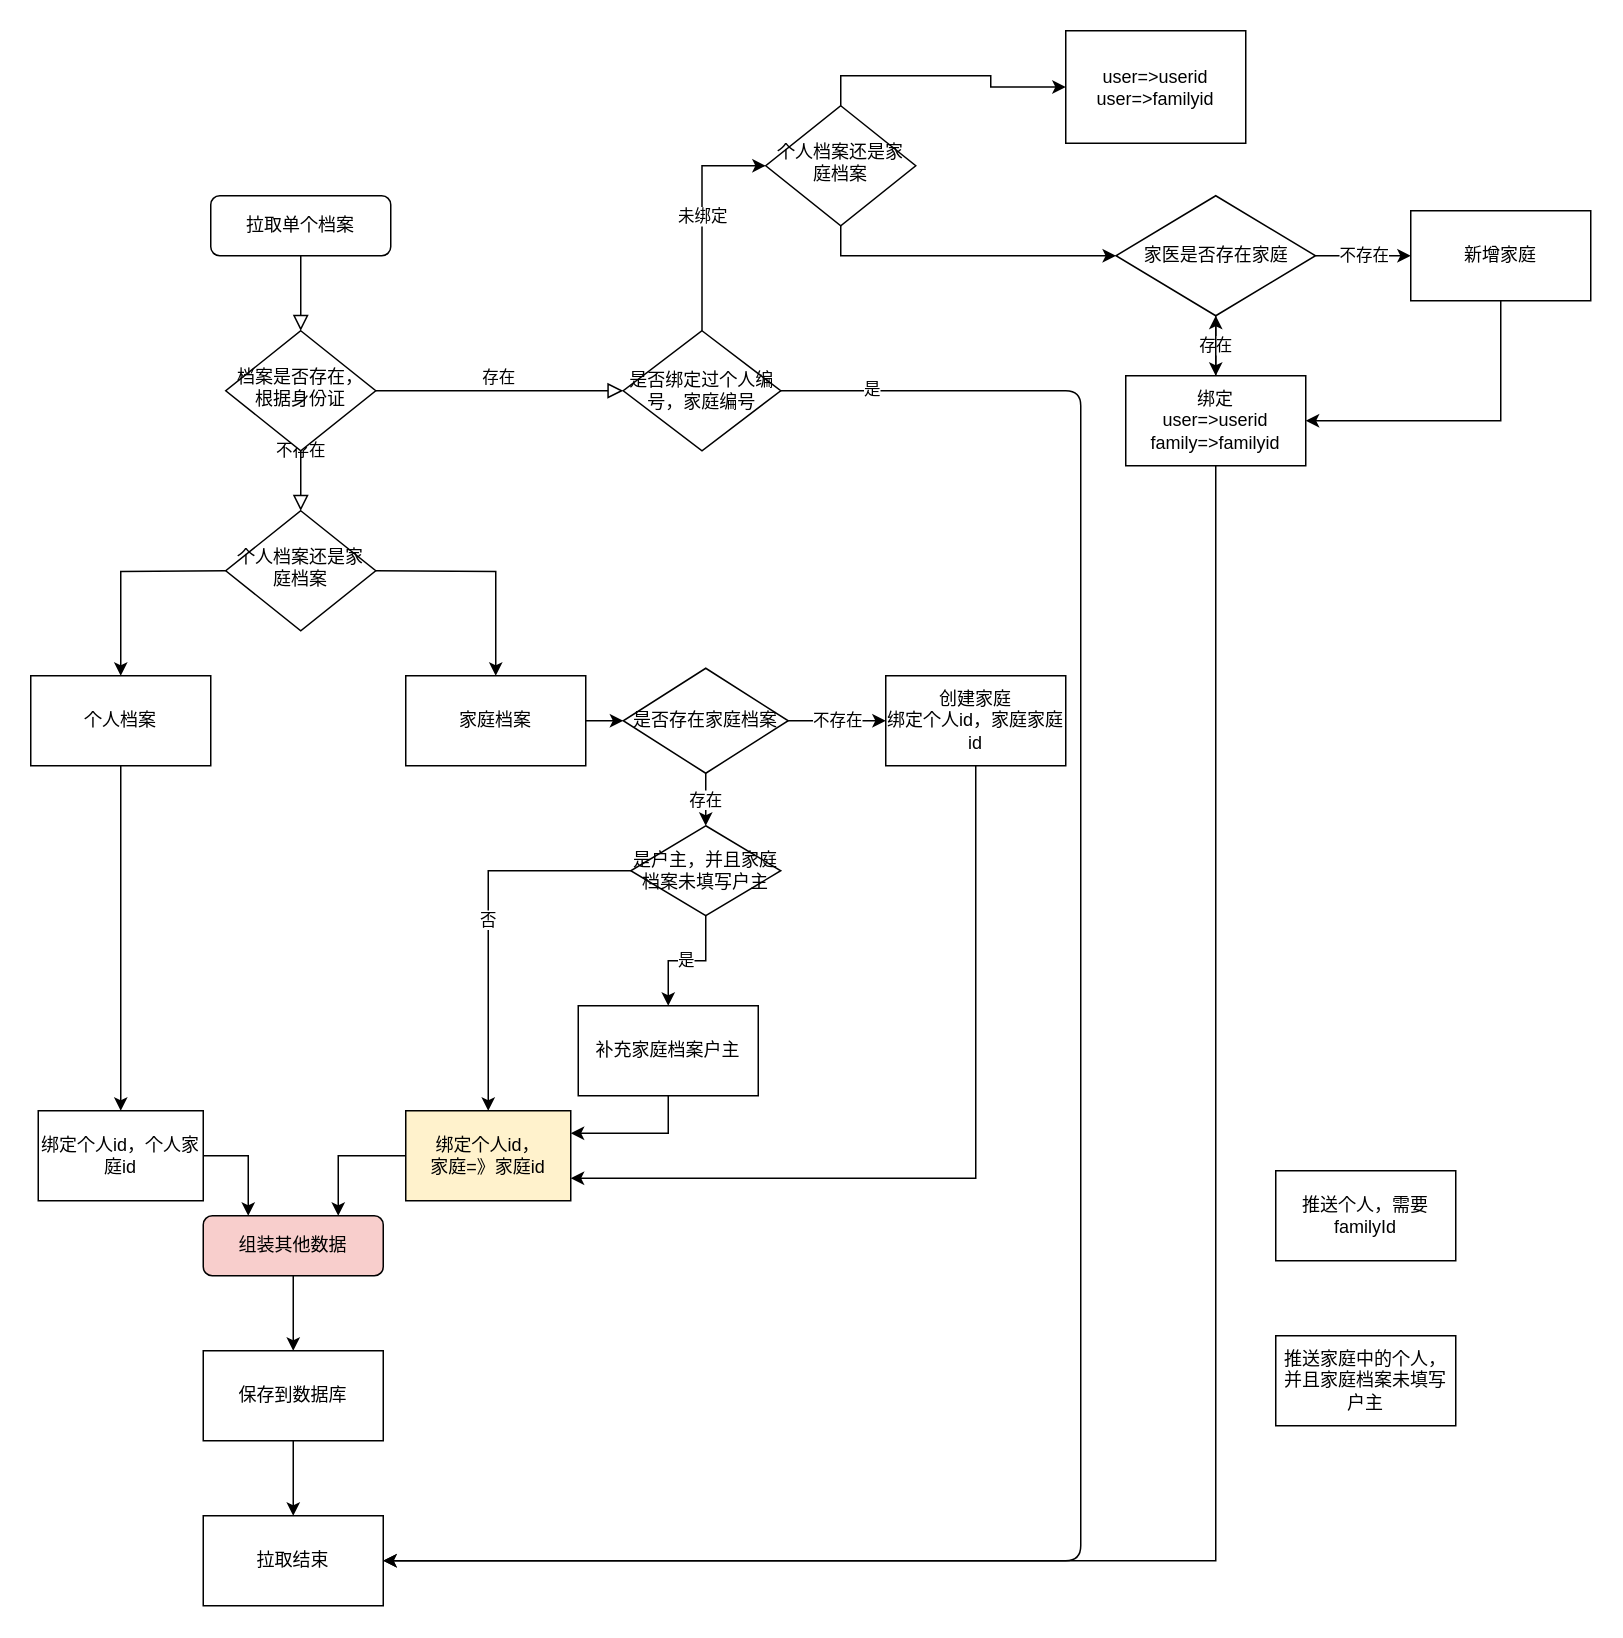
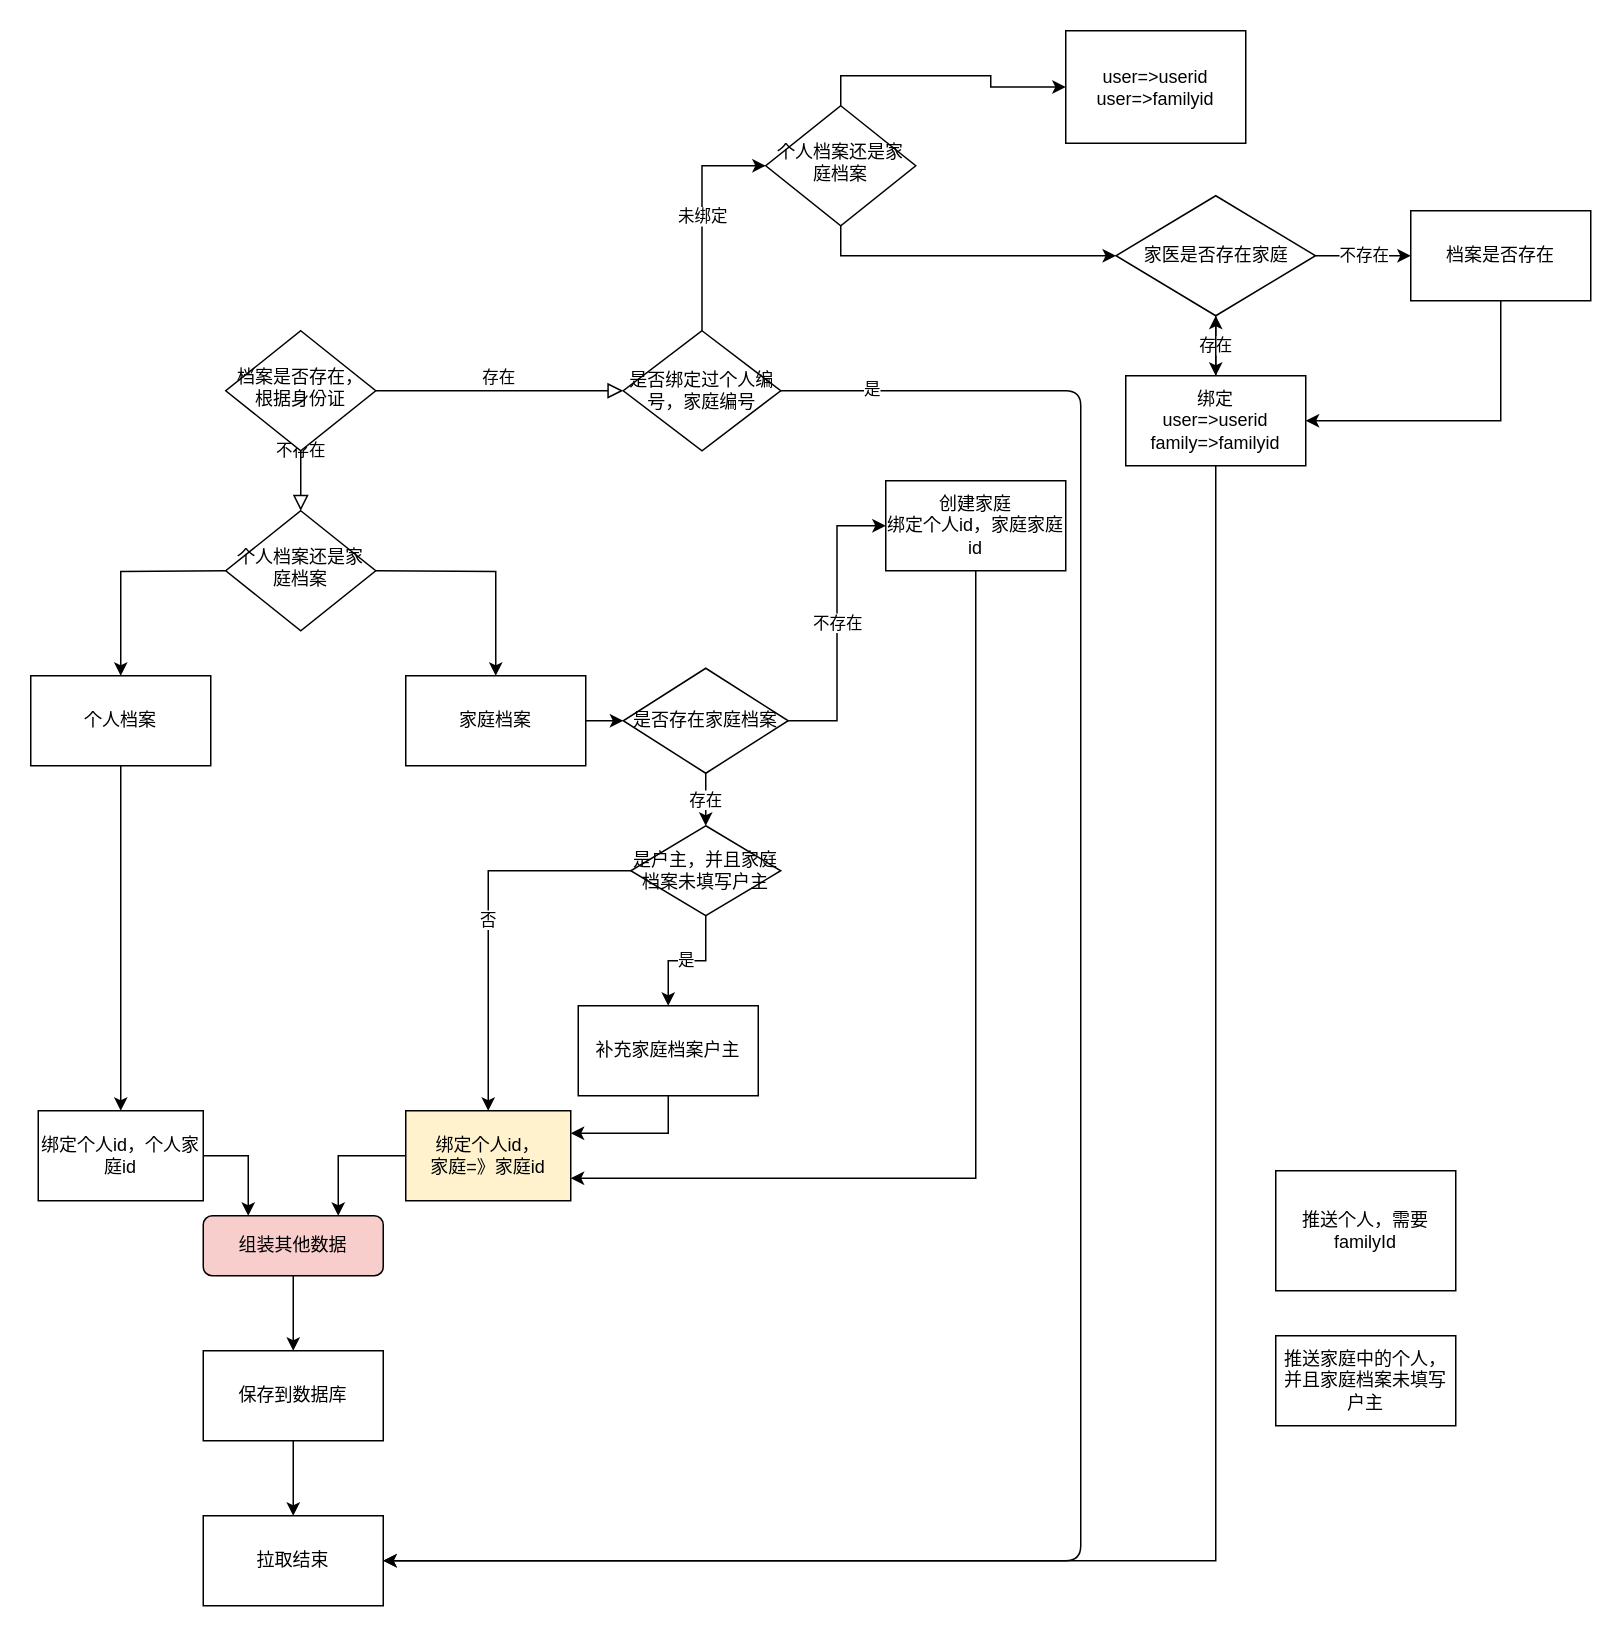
- <mxCell id="3" value="拉取单个档案" style="rounded=1;whiteSpace=wrap;html=1;fontSize=12;glass=0;strokeWidth=1;shadow=0;" parent="1" vertex="1"><mxGeometry x="140" y="130" width="120" height="40" as="geometry" /></mxCell>
- <mxCell id="47" value="新增家庭" style="rounded=0;whiteSpace=wrap;html=1;" parent="1" vertex="1"><mxGeometry x="940" y="140" width="120" height="60" as="geometry" /></mxCell>
+ <mxCell id="47" value="档案是否存在" style="rounded=0;whiteSpace=wrap;html=1;" parent="1" vertex="1"><mxGeometry x="940" y="140" width="120" height="60" as="geometry" /></mxCell>
- <mxCell id="2" value="" style="rounded=0;html=1;jettySize=auto;orthogonalLoop=1;fontSize=11;endArrow=block;endFill=0;endSize=8;strokeWidth=1;shadow=0;labelBackgroundColor=none;edgeStyle=orthogonalEdgeStyle;" parent="1" source="3" target="6" edge="1"><mxGeometry relative="1" as="geometry" /></mxCell>
- <mxCell id="11" value="创建家庭&lt;br&gt;绑定个人id，家庭家庭id" style="rounded=0;whiteSpace=wrap;html=1;" parent="1" vertex="1"><mxGeometry x="590" y="450" width="120" height="60" as="geometry" /></mxCell>
+ <mxCell id="11" value="创建家庭&lt;br&gt;绑定个人id，家庭家庭id" style="rounded=0;whiteSpace=wrap;html=1;" parent="1" vertex="1"><mxGeometry x="590" y="320" width="120" height="60" as="geometry" /></mxCell>
- <mxCell id="20" value="推送个人，需要familyId" style="rounded=0;whiteSpace=wrap;html=1;" parent="1" vertex="1"><mxGeometry x="850" y="780" width="120" height="60" as="geometry" /></mxCell>
+ <mxCell id="20" value="推送个人，需要familyId" style="rounded=0;whiteSpace=wrap;html=1;" parent="1" vertex="1"><mxGeometry x="850" y="780" width="120" height="80" as="geometry" /></mxCell>
